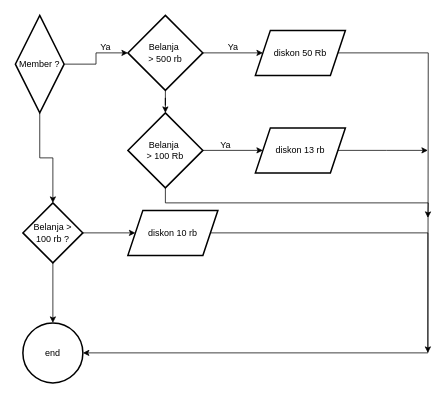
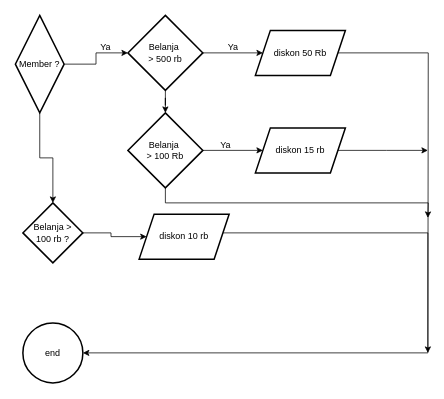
- <mxCell id="13" value="diskon 13 rb" style="shape=parallelogram;perimeter=parallelogramPerimeter;whiteSpace=wrap;html=1;fixedSize=1;strokeWidth=2;" vertex="1" parent="1"><mxGeometry x="340" y="170" width="120" height="60" as="geometry" /></mxCell>
+ <mxCell id="13" value="diskon 15 rb" style="shape=parallelogram;perimeter=parallelogramPerimeter;whiteSpace=wrap;html=1;fixedSize=1;strokeWidth=2;" vertex="1" parent="1"><mxGeometry x="340" y="170" width="120" height="60" as="geometry" /></mxCell>
- <mxCell id="22" value="diskon 10 rb" style="shape=parallelogram;perimeter=parallelogramPerimeter;whiteSpace=wrap;html=1;fixedSize=1;strokeWidth=2;" vertex="1" parent="1"><mxGeometry x="170" y="280" width="120" height="60" as="geometry" /></mxCell>
+ <mxCell id="22" value="diskon 10 rb" style="shape=parallelogram;perimeter=parallelogramPerimeter;whiteSpace=wrap;html=1;fixedSize=1;strokeWidth=2;" vertex="1" parent="1"><mxGeometry x="185" y="285" width="120" height="60" as="geometry" /></mxCell>
- <mxCell id="19" value="" style="edgeStyle=orthogonalEdgeStyle;rounded=0;orthogonalLoop=1;jettySize=auto;html=1;" edge="1" parent="1" source="20" target="23"><mxGeometry relative="1" as="geometry" /></mxCell>
